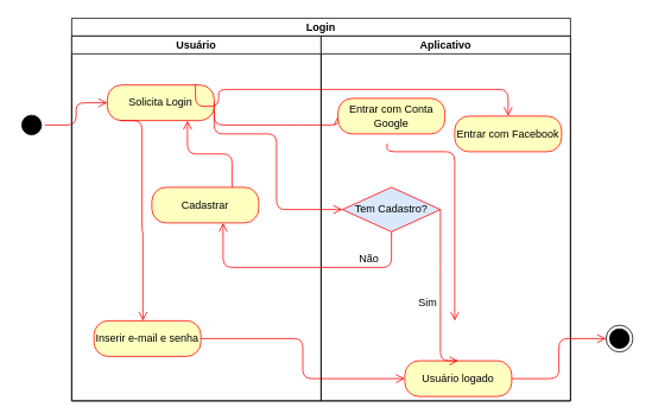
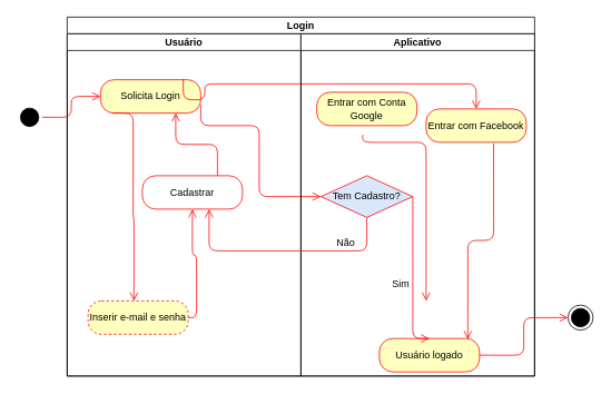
- <mxCell id="11" value="" style="edgeStyle=orthogonalEdgeStyle;html=1;verticalAlign=bottom;endArrow=open;endSize=8;strokeColor=#FF0000;startArrow=none;exitX=1;exitY=0.5;exitDx=0;exitDy=0;entryX=0;entryY=0.5;entryDx=0;entryDy=0;" edge="1" parent="2" source="4" target="15"><mxGeometry relative="1" as="geometry"><mxPoint x="270" y="130" as="targetPoint" /><mxPoint x="195" y="140" as="sourcePoint" /><Array as="points"><mxPoint x="250" y="120" /><mxPoint x="250" y="120" /></Array></mxGeometry></mxCell>
- <mxCell id="5" value="Cadastrar" style="rounded=1;whiteSpace=wrap;html=1;arcSize=40;fontColor=#000000;fillColor=#FFFFC0;strokeColor=#FF0000;" parent="3" vertex="1"><mxGeometry x="90" y="170" width="120" height="40" as="geometry" /></mxCell>
+ <mxCell id="5" value="Cadastrar" style="rounded=1;whiteSpace=wrap;html=1;arcSize=40;fontColor=#000000;fillColor=#ffffff;strokeColor=#FF0000;" parent="3" vertex="1"><mxGeometry x="90" y="170" width="120" height="40" as="geometry" /></mxCell>
+ <mxCell id="20" value="" style="edgeStyle=orthogonalEdgeStyle;html=1;verticalAlign=bottom;endArrow=open;endSize=8;strokeColor=#FF0000;startArrow=none;exitX=0.674;exitY=1.036;exitDx=0;exitDy=0;entryX=0.883;entryY=0.025;entryDx=0;entryDy=0;entryPerimeter=0;exitPerimeter=0;" parent="13" source="16" target="17" edge="1"><mxGeometry relative="1" as="geometry"><mxPoint x="140" y="319" as="targetPoint" /><mxPoint x="-100" y="94.5" as="sourcePoint" /><Array as="points" /></mxGeometry></mxCell>
- <mxCell id="6" value="Inserir e-mail e senha" style="rounded=1;whiteSpace=wrap;html=1;arcSize=40;fontColor=#000000;fillColor=#FFFFC0;strokeColor=#FF0000;" parent="3" vertex="1"><mxGeometry x="25" y="320" width="120" height="40" as="geometry" /></mxCell>
+ <mxCell id="6" value="Inserir e-mail e senha" style="rounded=1;whiteSpace=wrap;html=1;arcSize=40;fontColor=#000000;fillColor=#FFFFC0;strokeColor=#FF0000;dashed=1;" parent="3" vertex="1"><mxGeometry x="25" y="320" width="120" height="40" as="geometry" /></mxCell>
- <mxCell id="9" value="" style="edgeStyle=orthogonalEdgeStyle;html=1;verticalAlign=bottom;endArrow=open;endSize=8;strokeColor=#FF0000;entryX=0;entryY=0.5;entryDx=0;entryDy=0;startArrow=none;exitX=1;exitY=0.5;exitDx=0;exitDy=0;" parent="2" source="6" target="17" edge="1"><mxGeometry relative="1" as="geometry"><mxPoint x="230" y="359.5" as="targetPoint" /><mxPoint x="150" y="359.5" as="sourcePoint" /></mxGeometry></mxCell>
+ <mxCell id="9" value="" style="edgeStyle=orthogonalEdgeStyle;html=1;verticalAlign=bottom;endArrow=open;endSize=8;strokeColor=#FF0000;startArrow=none;exitX=1;exitY=0.5;exitDx=0;exitDy=0;" parent="2" source="6" target="5" edge="1"><mxGeometry relative="1" as="geometry"><mxPoint x="230" y="359.5" as="targetPoint" /><mxPoint x="150" y="359.5" as="sourcePoint" /></mxGeometry></mxCell>
